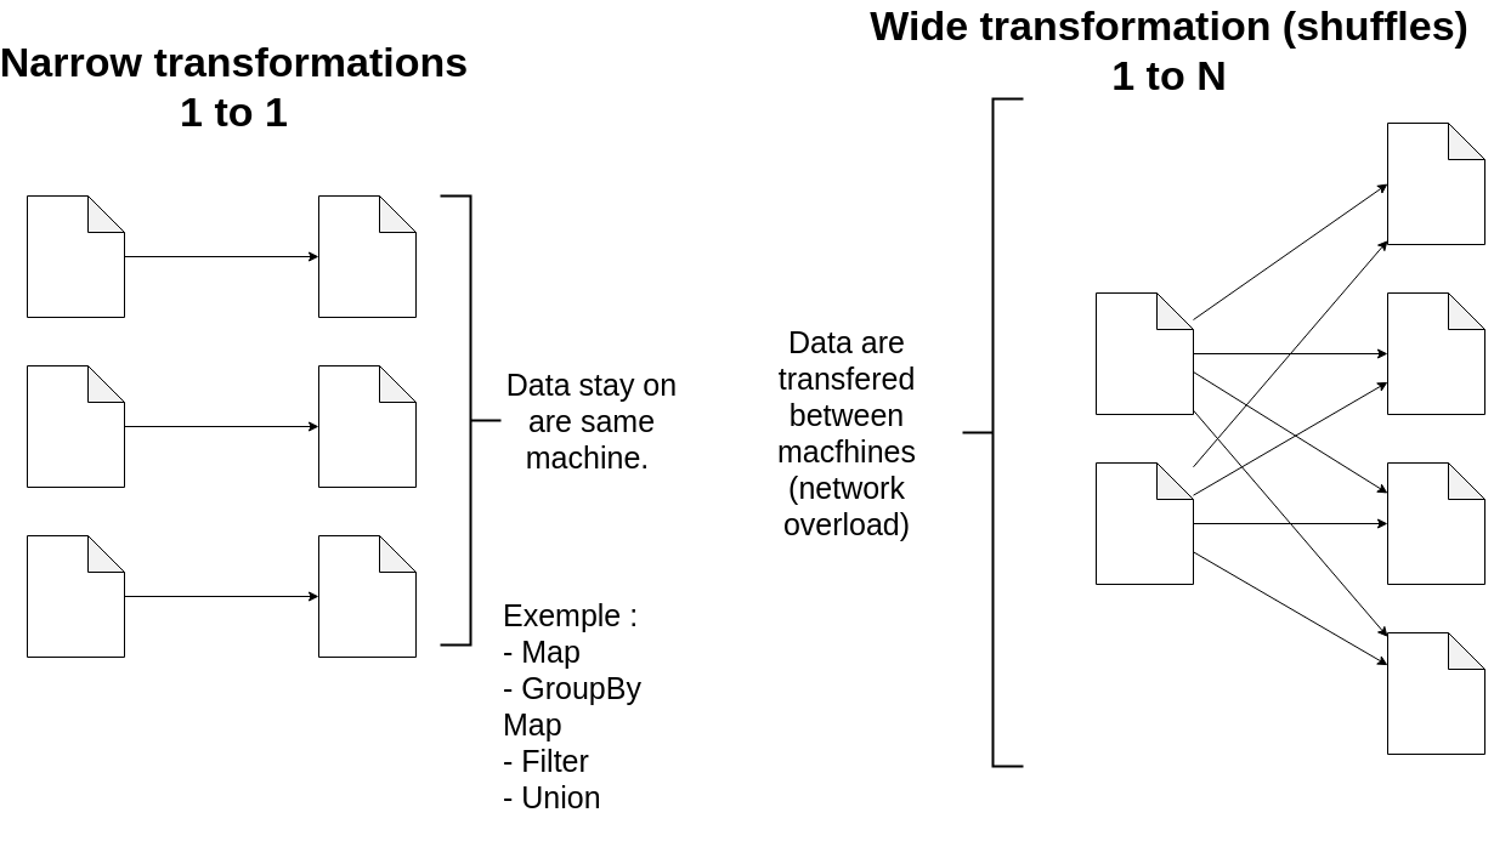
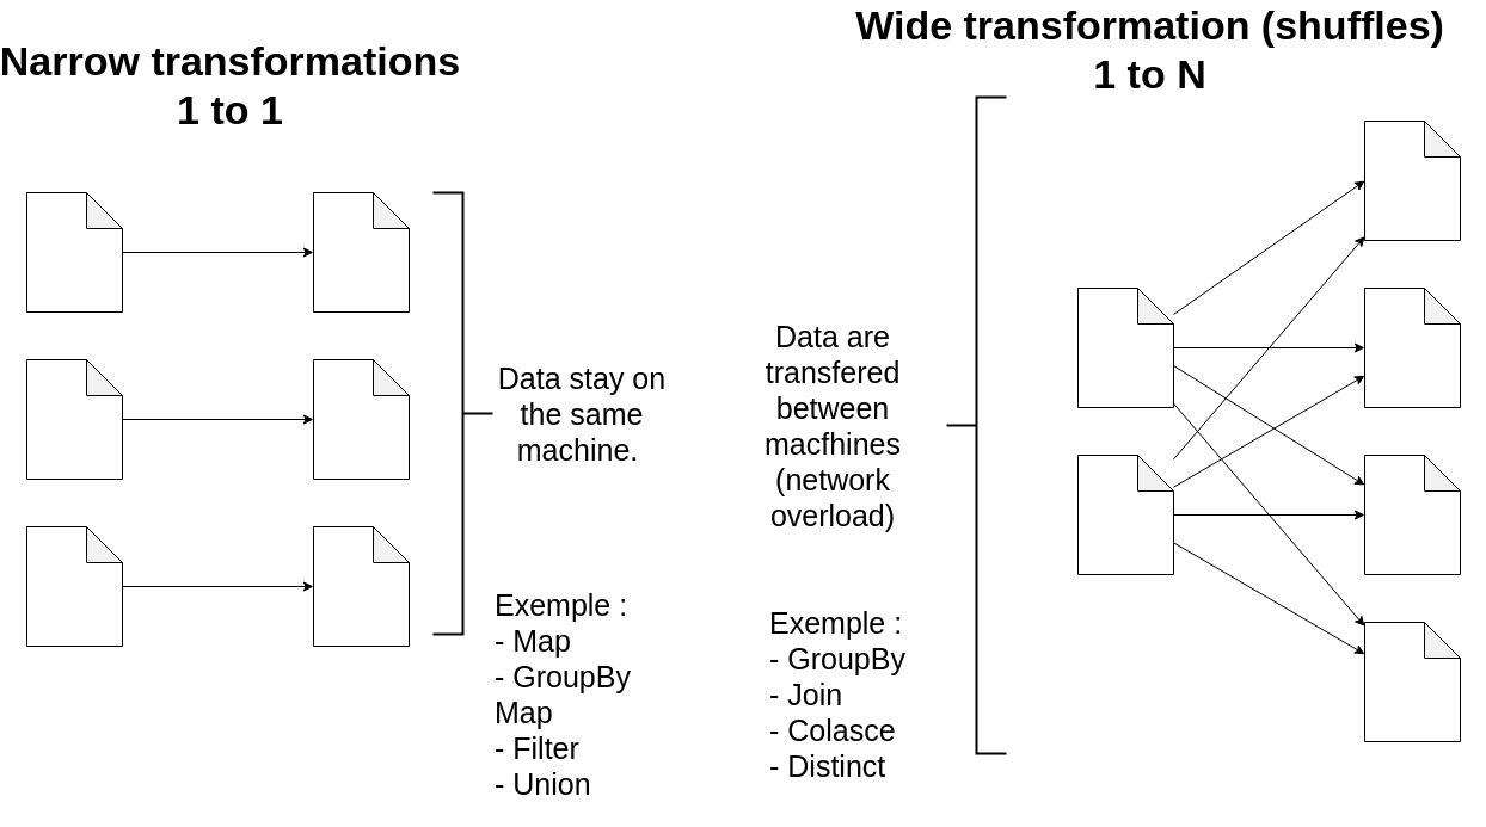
- <mxCell id="29" value="&lt;font style=&quot;font-size: 25px&quot;&gt;Data stay on are same machine.&amp;nbsp;&lt;/font&gt;" style="text;html=1;strokeColor=none;fillColor=none;align=center;verticalAlign=middle;whiteSpace=wrap;rounded=0;" vertex="1" parent="1"><mxGeometry x="410" y="265" width="150" height="160" as="geometry" /></mxCell>
+ <mxCell id="29" value="&lt;font style=&quot;font-size: 25px&quot;&gt;Data stay on the same machine.&amp;nbsp;&lt;/font&gt;" style="text;html=1;strokeColor=none;fillColor=none;align=center;verticalAlign=middle;whiteSpace=wrap;rounded=0;" vertex="1" parent="1"><mxGeometry x="410" y="265" width="150" height="160" as="geometry" /></mxCell>
+ <mxCell id="28" value="&lt;font style=&quot;font-size: 25px&quot;&gt;Exemple :&lt;br&gt;- GroupBy&lt;br&gt;- Join&lt;br&gt;- Colasce&lt;br&gt;- Distinct&lt;/font&gt;" style="text;html=1;strokeColor=none;fillColor=none;align=left;verticalAlign=middle;whiteSpace=wrap;rounded=0;" vertex="1" parent="1"><mxGeometry x="640" y="490" width="140" height="180" as="geometry" /></mxCell>
